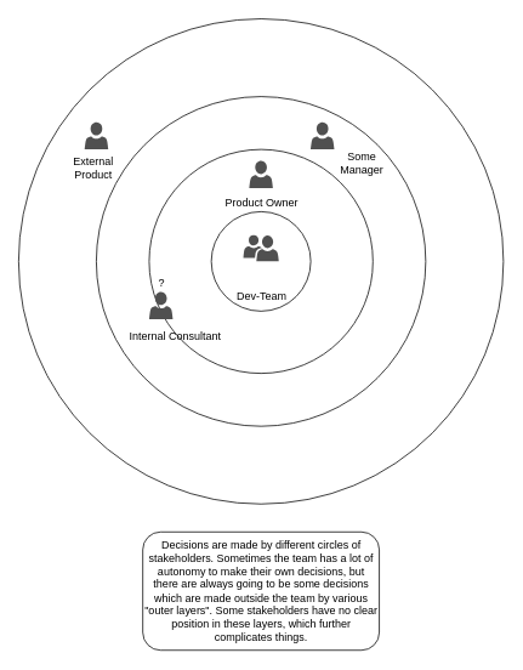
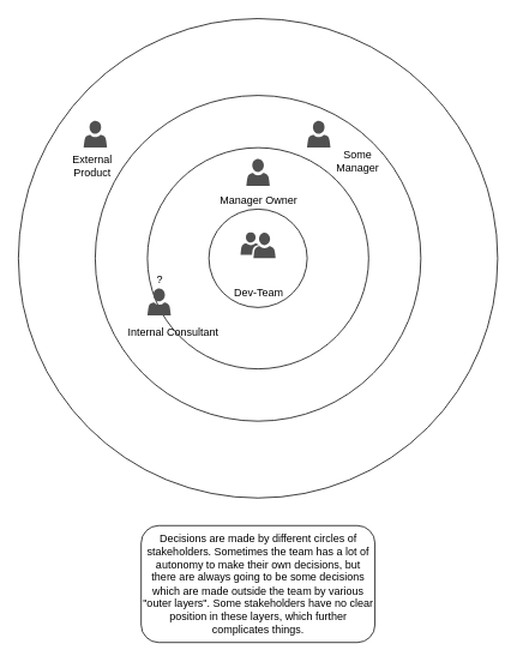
- <mxCell id="11" value="Product Owner" style="text;html=1;align=center;verticalAlign=middle;resizable=0;points=[];;autosize=1;" vertex="1" parent="1"><mxGeometry x="236.5" y="212" width="100" height="20" as="geometry" /></mxCell>
+ <mxCell id="11" value="Manager Owner" style="text;html=1;align=center;verticalAlign=middle;resizable=0;points=[];;autosize=1;" vertex="1" parent="1"><mxGeometry x="236.5" y="212" width="100" height="20" as="geometry" /></mxCell>
